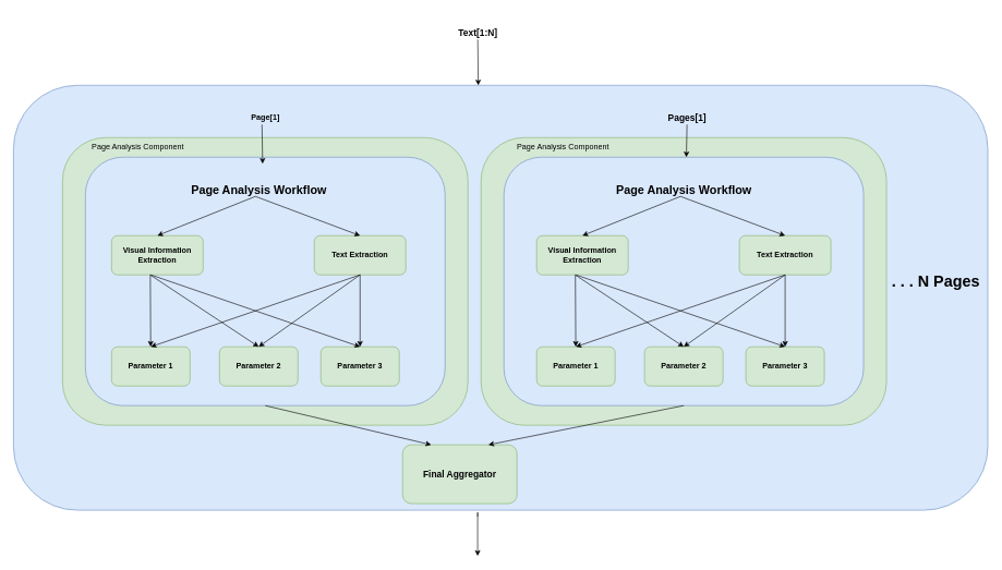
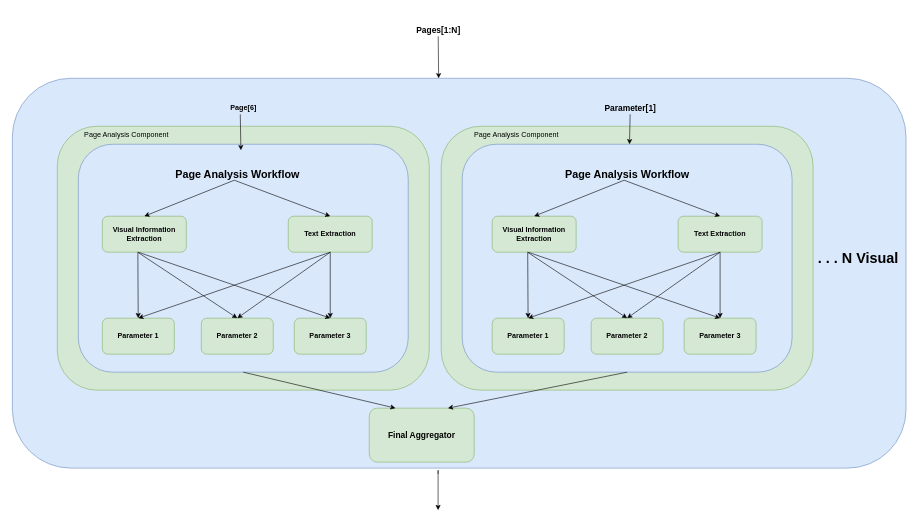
- <mxCell id="33" value="&lt;h3&gt;Text[1:N]&lt;/h3&gt;" style="text;html=1;align=center;verticalAlign=middle;resizable=0;points=[];autosize=1;strokeColor=none;fillColor=none;" parent="1" vertex="1"><mxGeometry x="680" y="20" width="100" height="60" as="geometry" /></mxCell>
+ <mxCell id="33" value="&lt;h3&gt;Pages[1:N]&lt;/h3&gt;" style="text;html=1;align=center;verticalAlign=middle;resizable=0;points=[];autosize=1;strokeColor=none;fillColor=none;" parent="1" vertex="1"><mxGeometry x="680" y="20" width="100" height="60" as="geometry" /></mxCell>
- <mxCell id="34" value="&lt;h4&gt;Page[1]&lt;/h4&gt;" style="text;html=1;align=center;verticalAlign=middle;resizable=0;points=[];autosize=1;strokeColor=none;fillColor=none;" parent="1" vertex="1"><mxGeometry x="370" y="150" width="70" height="60" as="geometry" /></mxCell>
+ <mxCell id="34" value="&lt;h4&gt;Page[6]&lt;/h4&gt;" style="text;html=1;align=center;verticalAlign=middle;resizable=0;points=[];autosize=1;strokeColor=none;fillColor=none;" parent="1" vertex="1"><mxGeometry x="370" y="150" width="70" height="60" as="geometry" /></mxCell>
- <mxCell id="36" value="&lt;h3&gt;Pages[1]&lt;/h3&gt;" style="text;html=1;align=center;verticalAlign=middle;resizable=0;points=[];autosize=1;strokeColor=none;fillColor=none;" parent="1" vertex="1"><mxGeometry x="1010" y="150" width="80" height="60" as="geometry" /></mxCell>
+ <mxCell id="36" value="&lt;h3&gt;Parameter[1]&lt;/h3&gt;" style="text;html=1;align=center;verticalAlign=middle;resizable=0;points=[];autosize=1;strokeColor=none;fillColor=none;" parent="1" vertex="1"><mxGeometry x="1010" y="150" width="80" height="60" as="geometry" /></mxCell>
- <mxCell id="31" value="&lt;h1&gt;. . . N Pages&lt;/h1&gt;" style="text;html=1;align=center;verticalAlign=middle;resizable=0;points=[];autosize=1;strokeColor=none;fillColor=none;" parent="1" vertex="1"><mxGeometry x="1350" y="395" width="160" height="70" as="geometry" /></mxCell>
+ <mxCell id="31" value="&lt;h1&gt;. . . N Visual&lt;/h1&gt;" style="text;html=1;align=center;verticalAlign=middle;resizable=0;points=[];autosize=1;strokeColor=none;fillColor=none;" parent="1" vertex="1"><mxGeometry x="1350" y="395" width="160" height="70" as="geometry" /></mxCell>
